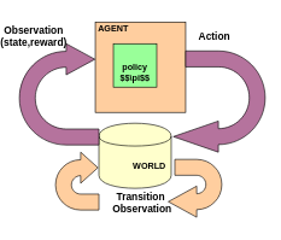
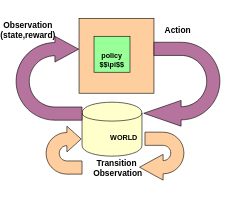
- <mxCell id="8" value="&lt;font style=&quot;font-size: 12px&quot;&gt;&lt;b&gt;AGENT&lt;/b&gt;&lt;/font&gt;" style="text;html=1;strokeColor=none;fillColor=none;align=center;verticalAlign=middle;whiteSpace=wrap;rounded=0;" vertex="1" parent="1"><mxGeometry x="130" y="30" width="40" height="20" as="geometry" /></mxCell>
